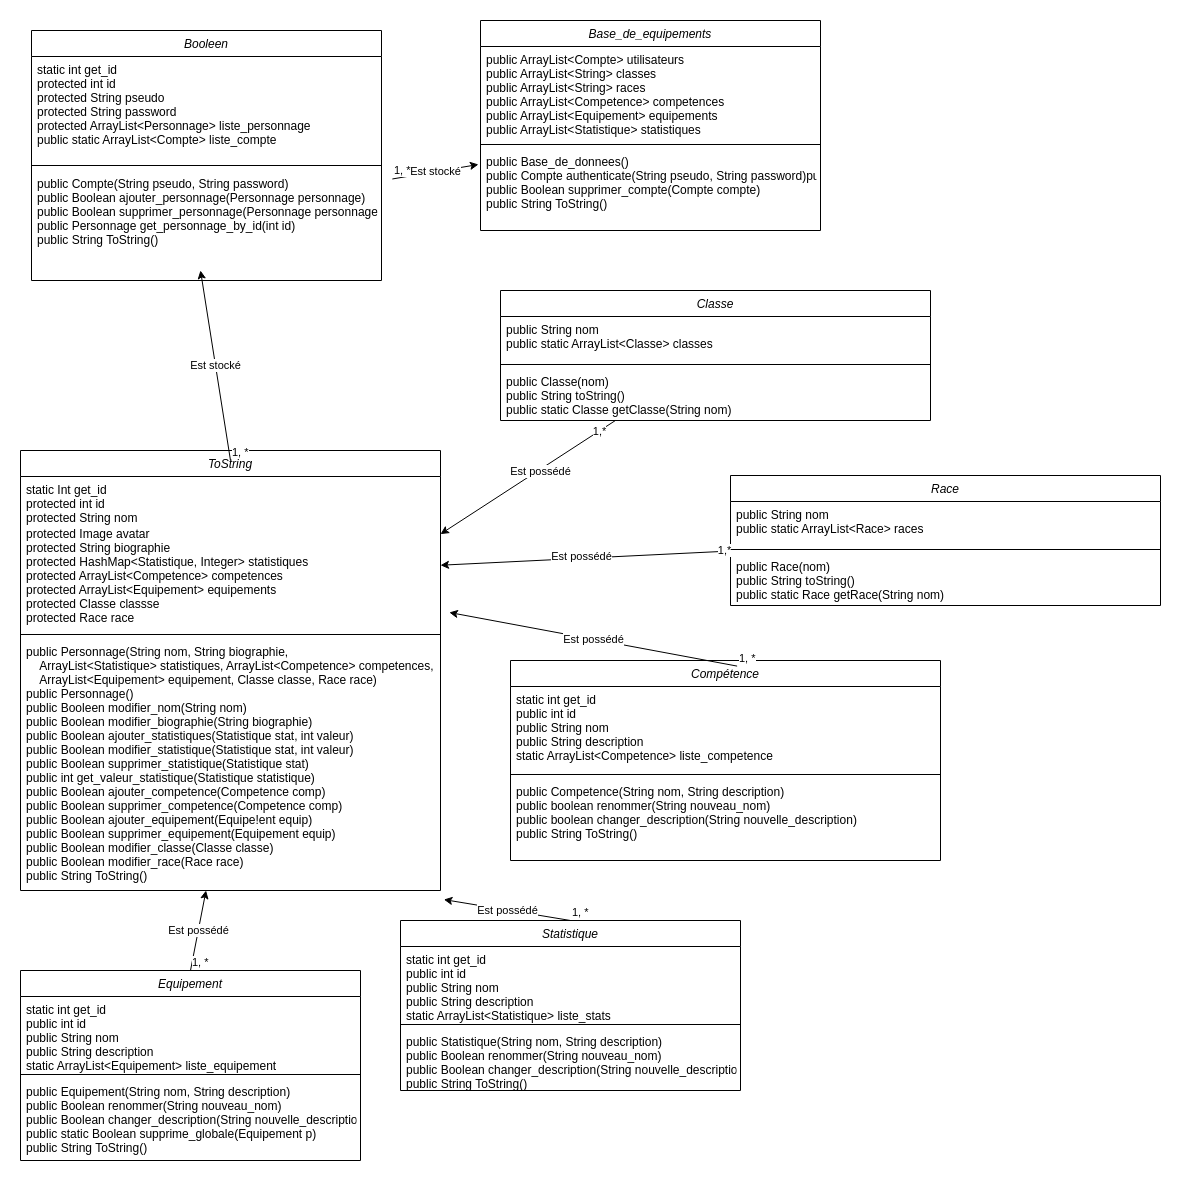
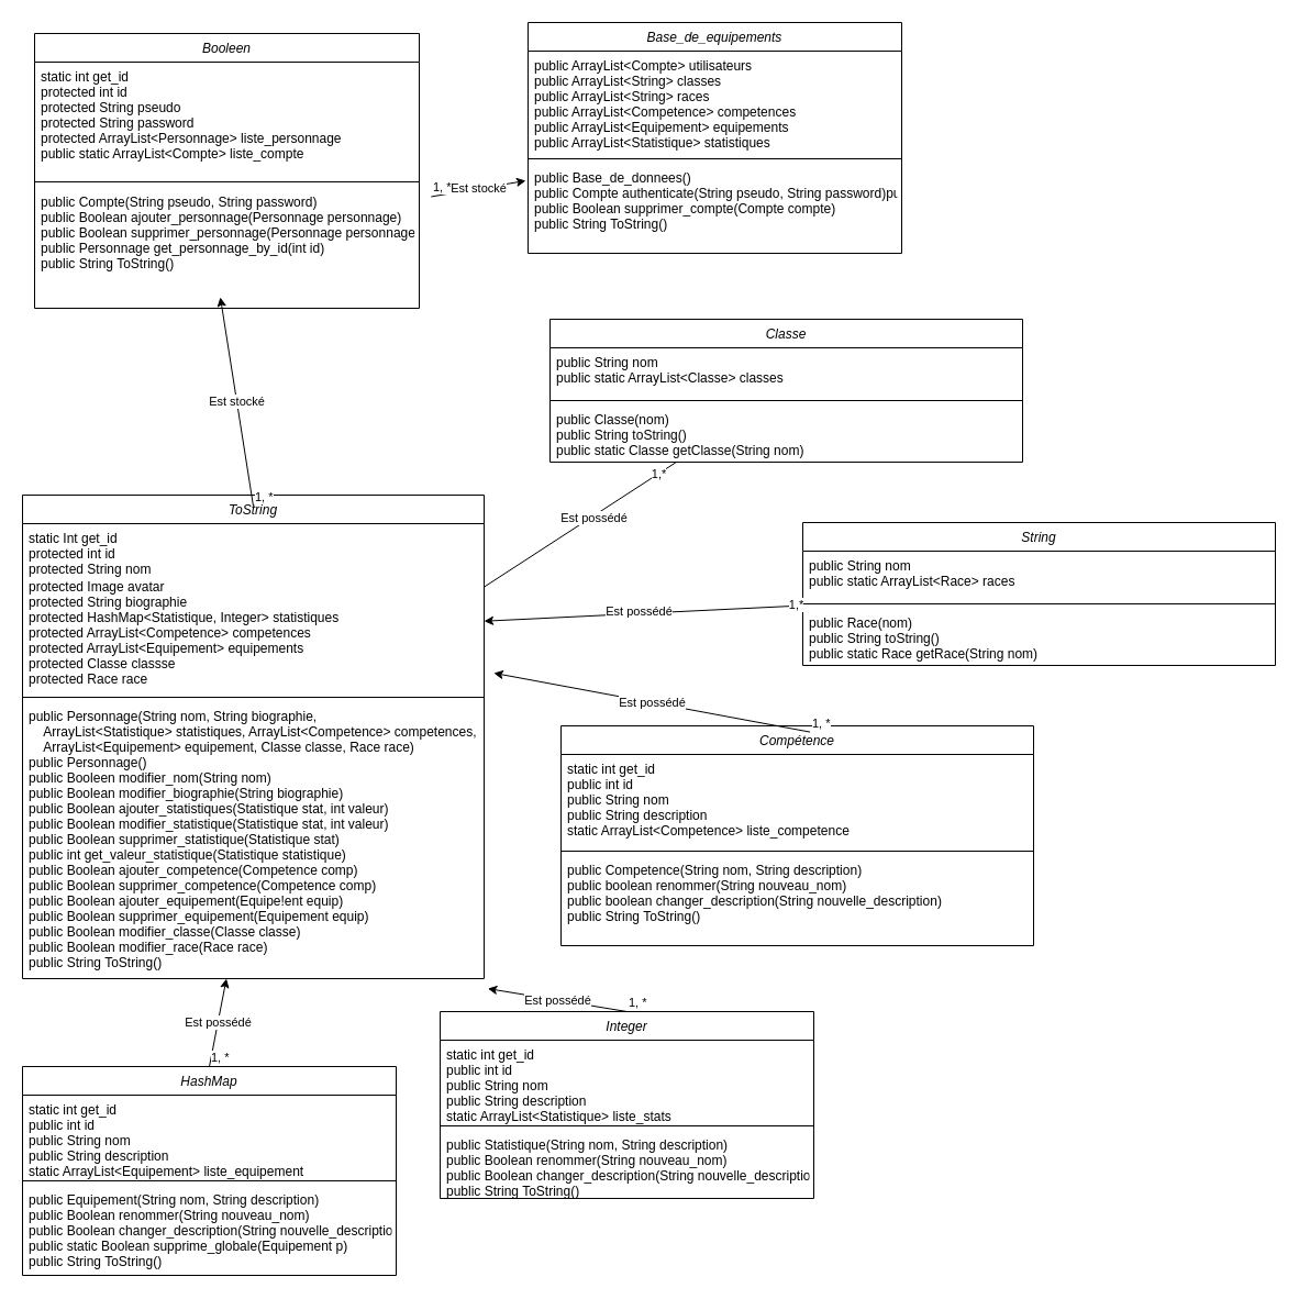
- <mxCell id="43" value="Race" style="swimlane;fontStyle=2;align=center;verticalAlign=top;childLayout=stackLayout;horizontal=1;startSize=26;horizontalStack=0;resizeParent=1;resizeLast=0;collapsible=1;marginBottom=0;rounded=0;shadow=0;strokeWidth=1;" vertex="1" parent="1"><mxGeometry x="730" y="475" width="430" height="130" as="geometry"><mxRectangle x="230" y="140" width="160" height="26" as="alternateBounds" /></mxGeometry></mxCell>
+ <mxCell id="43" value="String" style="swimlane;fontStyle=2;align=center;verticalAlign=top;childLayout=stackLayout;horizontal=1;startSize=26;horizontalStack=0;resizeParent=1;resizeLast=0;collapsible=1;marginBottom=0;rounded=0;shadow=0;strokeWidth=1;" vertex="1" parent="1"><mxGeometry x="730" y="475" width="430" height="130" as="geometry"><mxRectangle x="230" y="140" width="160" height="26" as="alternateBounds" /></mxGeometry></mxCell>
- <mxCell id="50" value="" style="endArrow=classic;html=1;rounded=0;" edge="1" parent="1" source="39" target="10"><mxGeometry width="50" height="50" relative="1" as="geometry"><mxPoint x="910" y="580" as="sourcePoint" /><mxPoint x="960" y="530" as="targetPoint" /></mxGeometry></mxCell>
+ <mxCell id="50" value="" style="endArrow=none;html=1;rounded=0;" edge="1" parent="1" source="39" target="10"><mxGeometry width="50" height="50" relative="1" as="geometry"><mxPoint x="910" y="580" as="sourcePoint" /><mxPoint x="960" y="530" as="targetPoint" /></mxGeometry></mxCell>
- <mxCell id="19" value="Statistique" style="swimlane;fontStyle=2;align=center;verticalAlign=top;childLayout=stackLayout;horizontal=1;startSize=26;horizontalStack=0;resizeParent=1;resizeLast=0;collapsible=1;marginBottom=0;rounded=0;shadow=0;strokeWidth=1;" vertex="1" parent="1"><mxGeometry x="400" y="920" width="340" height="170" as="geometry"><mxRectangle x="230" y="140" width="160" height="26" as="alternateBounds" /></mxGeometry></mxCell>
+ <mxCell id="19" value="Integer" style="swimlane;fontStyle=2;align=center;verticalAlign=top;childLayout=stackLayout;horizontal=1;startSize=26;horizontalStack=0;resizeParent=1;resizeLast=0;collapsible=1;marginBottom=0;rounded=0;shadow=0;strokeWidth=1;" vertex="1" parent="1"><mxGeometry x="400" y="920" width="340" height="170" as="geometry"><mxRectangle x="230" y="140" width="160" height="26" as="alternateBounds" /></mxGeometry></mxCell>
- <mxCell id="35" value="Equipement" style="swimlane;fontStyle=2;align=center;verticalAlign=top;childLayout=stackLayout;horizontal=1;startSize=26;horizontalStack=0;resizeParent=1;resizeLast=0;collapsible=1;marginBottom=0;rounded=0;shadow=0;strokeWidth=1;" vertex="1" parent="1"><mxGeometry x="20" y="970" width="340" height="190" as="geometry"><mxRectangle x="230" y="140" width="160" height="26" as="alternateBounds" /></mxGeometry></mxCell>
+ <mxCell id="35" value="HashMap" style="swimlane;fontStyle=2;align=center;verticalAlign=top;childLayout=stackLayout;horizontal=1;startSize=26;horizontalStack=0;resizeParent=1;resizeLast=0;collapsible=1;marginBottom=0;rounded=0;shadow=0;strokeWidth=1;" vertex="1" parent="1"><mxGeometry x="20" y="970" width="340" height="190" as="geometry"><mxRectangle x="230" y="140" width="160" height="26" as="alternateBounds" /></mxGeometry></mxCell>
